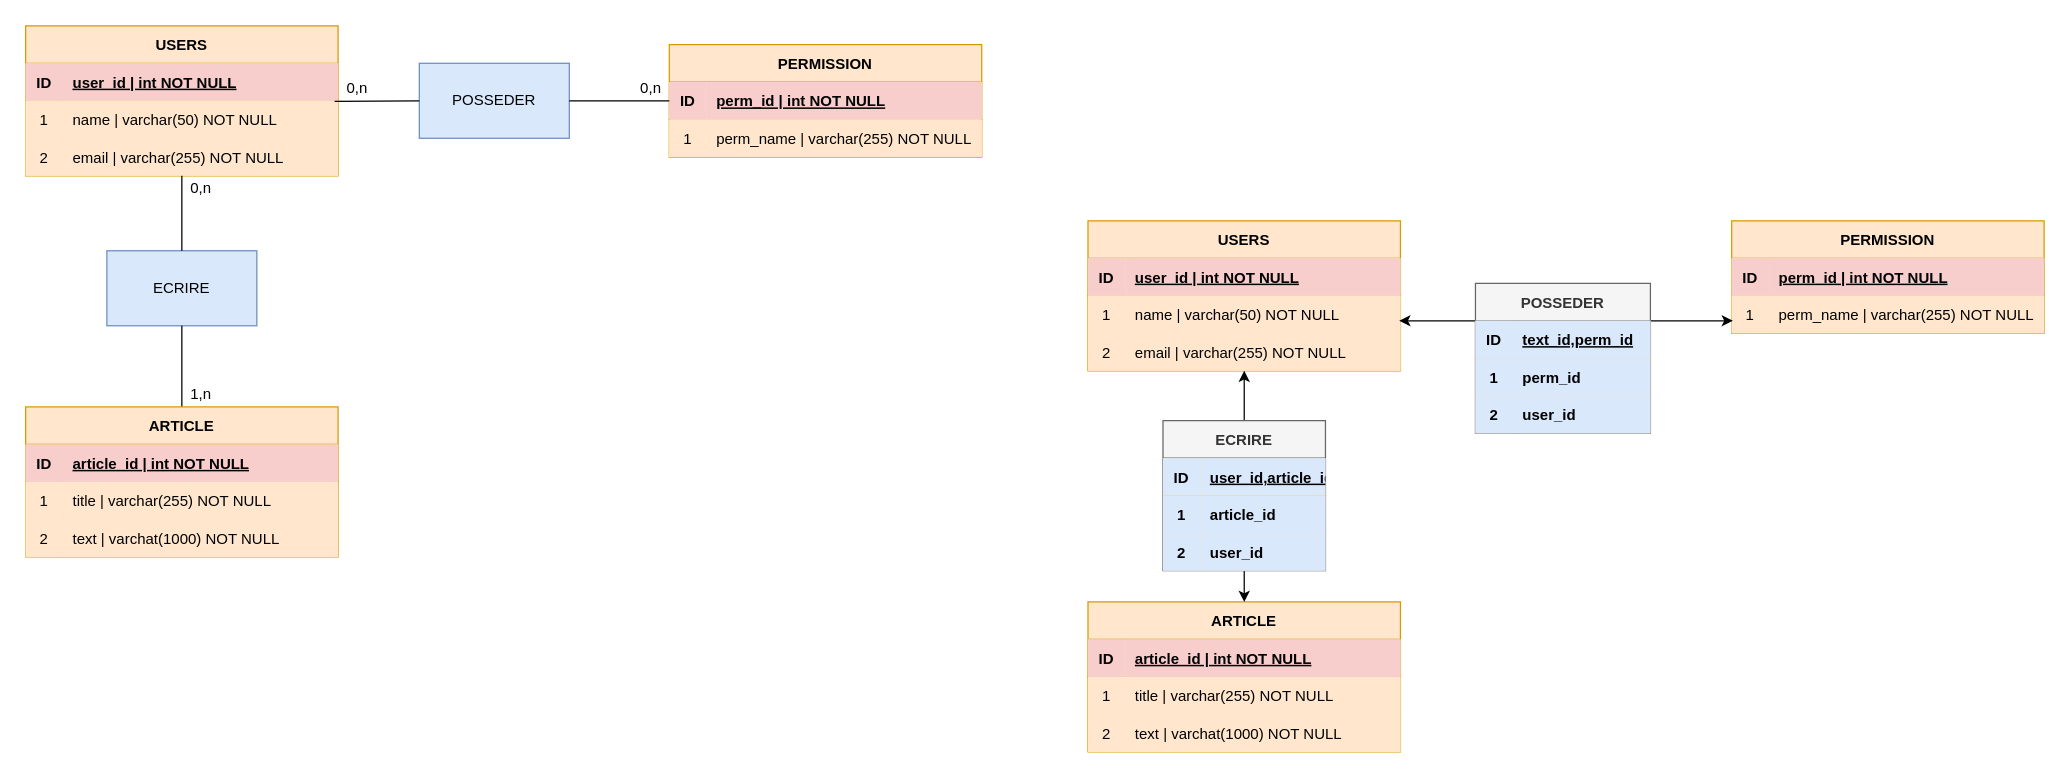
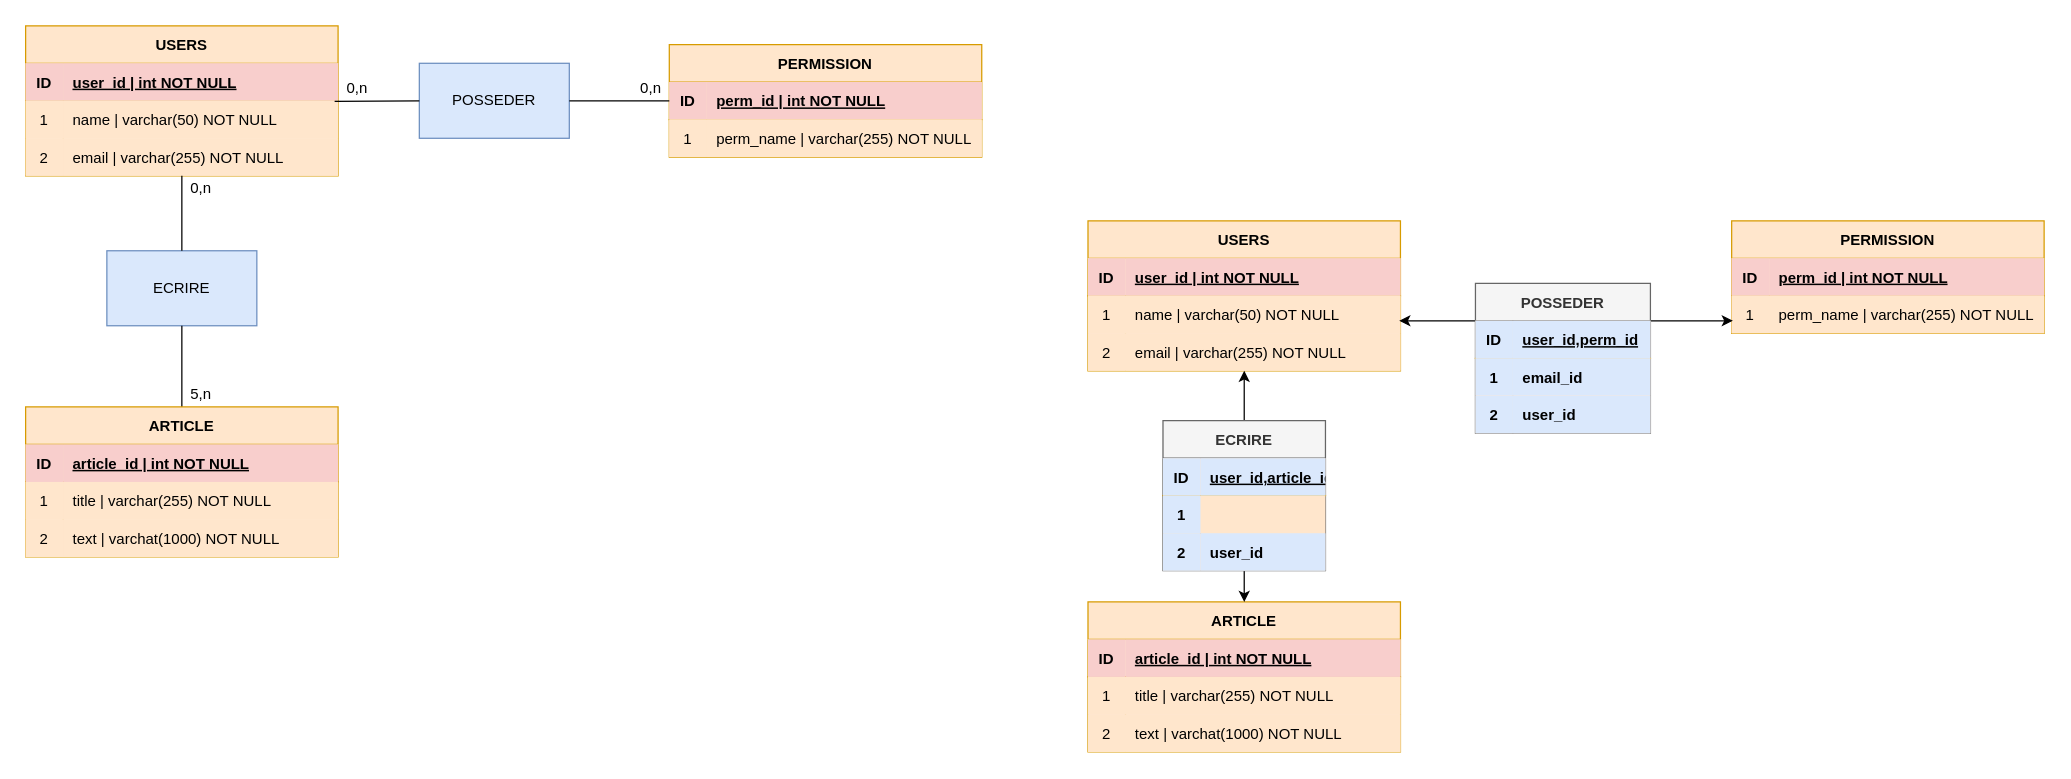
- <mxCell id="61" value="text_id,perm_id" style="shape=partialRectangle;overflow=hidden;connectable=0;fillColor=#dae8fc;top=0;left=0;bottom=0;right=0;align=left;spacingLeft=6;fontStyle=5;strokeColor=#6c8ebf;" vertex="1" parent="59"><mxGeometry x="30" width="110" height="30" as="geometry"><mxRectangle width="110" height="30" as="alternateBounds" /></mxGeometry></mxCell>
+ <mxCell id="61" value="user_id,perm_id" style="shape=partialRectangle;overflow=hidden;connectable=0;fillColor=#dae8fc;top=0;left=0;bottom=0;right=0;align=left;spacingLeft=6;fontStyle=5;strokeColor=#6c8ebf;" vertex="1" parent="59"><mxGeometry x="30" width="110" height="30" as="geometry"><mxRectangle width="110" height="30" as="alternateBounds" /></mxGeometry></mxCell>
- <mxCell id="64" value="perm_id" style="shape=partialRectangle;overflow=hidden;connectable=0;fillColor=#dae8fc;top=0;left=0;bottom=0;right=0;align=left;spacingLeft=6;strokeColor=#6c8ebf;fontStyle=1" vertex="1" parent="62"><mxGeometry x="30" width="110" height="30" as="geometry"><mxRectangle width="110" height="30" as="alternateBounds" /></mxGeometry></mxCell>
+ <mxCell id="64" value="email_id" style="shape=partialRectangle;overflow=hidden;connectable=0;fillColor=#dae8fc;top=0;left=0;bottom=0;right=0;align=left;spacingLeft=6;strokeColor=#6c8ebf;fontStyle=1" vertex="1" parent="62"><mxGeometry x="30" width="110" height="30" as="geometry"><mxRectangle width="110" height="30" as="alternateBounds" /></mxGeometry></mxCell>
- <mxCell id="28" value="1,n" style="text;html=1;align=center;verticalAlign=middle;resizable=0;points=[];autosize=1;strokeColor=none;fillColor=none;" vertex="1" parent="1"><mxGeometry x="145" y="305" width="30" height="20" as="geometry" /></mxCell>
+ <mxCell id="28" value="5,n" style="text;html=1;align=center;verticalAlign=middle;resizable=0;points=[];autosize=1;strokeColor=none;fillColor=none;" vertex="1" parent="1"><mxGeometry x="145" y="305" width="30" height="20" as="geometry" /></mxCell>
- <mxCell id="76" value="article_id" style="shape=partialRectangle;overflow=hidden;connectable=0;fillColor=#dae8fc;top=0;left=0;bottom=0;right=0;align=left;spacingLeft=6;strokeColor=#6c8ebf;fontStyle=1" vertex="1" parent="74"><mxGeometry x="30" width="100" height="30" as="geometry"><mxRectangle width="100" height="30" as="alternateBounds" /></mxGeometry></mxCell>
